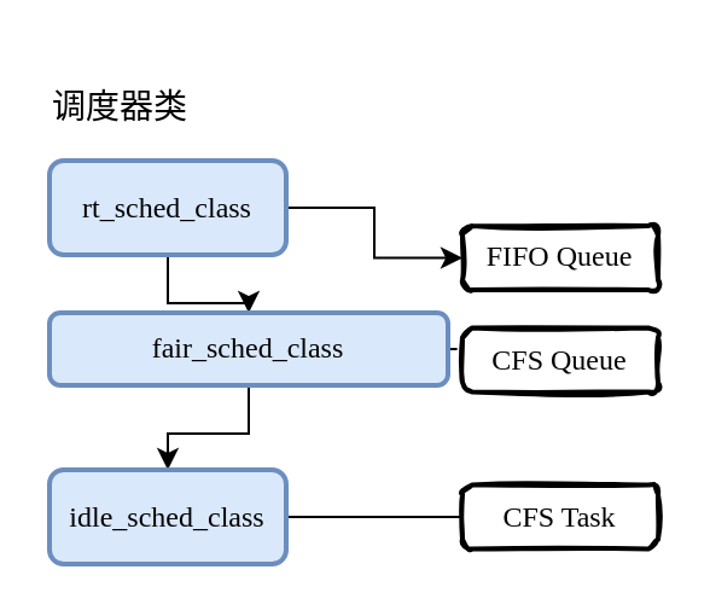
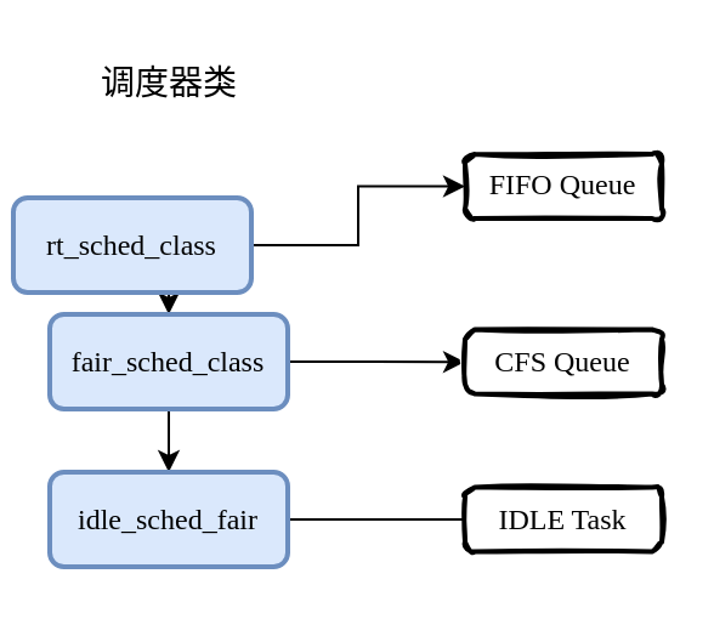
- <mxCell id="10" value="&lt;font style=&quot;font-size: 14px;&quot; face=&quot;Comic Sans MS&quot;&gt;调度器类&lt;/font&gt;" style="text;html=1;align=center;verticalAlign=middle;resizable=0;points=[];autosize=1;strokeColor=none;fillColor=none;" vertex="1" parent="1"><mxGeometry x="12" y="30" width="74" height="30" as="geometry" /></mxCell>
+ <mxCell id="10" value="&lt;font style=&quot;font-size: 14px;&quot; face=&quot;Comic Sans MS&quot;&gt;调度器类&lt;/font&gt;" style="text;html=1;align=center;verticalAlign=middle;resizable=0;points=[];autosize=1;strokeColor=none;fillColor=none;" vertex="1" parent="1"><mxGeometry x="32" y="20" width="74" height="30" as="geometry" /></mxCell>
- <mxCell id="4" value="&lt;font face=&quot;Comic Sans MS&quot;&gt;rt_sched_class&lt;/font&gt;" style="rounded=1;whiteSpace=wrap;html=1;strokeWidth=2;fillWeight=4;hachureGap=8;hachureAngle=45;fillColor=#dae8fc;strokeColor=#6c8ebf;" vertex="1" parent="1"><mxGeometry x="20" y="66" width="98" height="39" as="geometry" /></mxCell>
+ <mxCell id="4" value="&lt;font face=&quot;Comic Sans MS&quot;&gt;rt_sched_class&lt;/font&gt;" style="rounded=1;whiteSpace=wrap;html=1;strokeWidth=2;fillWeight=4;hachureGap=8;hachureAngle=45;fillColor=#dae8fc;strokeColor=#6c8ebf;" vertex="1" parent="1"><mxGeometry x="5" y="81" width="98" height="39" as="geometry" /></mxCell>
- <mxCell id="11" value="&lt;font face=&quot;Comic Sans MS&quot;&gt;FIFO Queue&lt;/font&gt;" style="rounded=1;whiteSpace=wrap;html=1;strokeWidth=2;fillWeight=4;hachureGap=8;hachureAngle=45;sketch=1;" vertex="1" parent="1"><mxGeometry x="191" y="93" width="81" height="26.5" as="geometry" /></mxCell>
+ <mxCell id="11" value="&lt;font face=&quot;Comic Sans MS&quot;&gt;FIFO Queue&lt;/font&gt;" style="rounded=1;whiteSpace=wrap;html=1;strokeWidth=2;fillWeight=4;hachureGap=8;hachureAngle=45;sketch=1;" vertex="1" parent="1"><mxGeometry x="191" y="63" width="81" height="26.5" as="geometry" /></mxCell>
- <mxCell id="7" value="&lt;font face=&quot;Comic Sans MS&quot;&gt;fair_sched_class&lt;/font&gt;" style="rounded=1;whiteSpace=wrap;html=1;strokeWidth=2;fillWeight=4;hachureGap=8;hachureAngle=45;fillColor=#dae8fc;strokeColor=#6c8ebf;" vertex="1" parent="1"><mxGeometry x="20" y="129" width="165" height="30" as="geometry" /></mxCell>
+ <mxCell id="7" value="&lt;font face=&quot;Comic Sans MS&quot;&gt;fair_sched_class&lt;/font&gt;" style="rounded=1;whiteSpace=wrap;html=1;strokeWidth=2;fillWeight=4;hachureGap=8;hachureAngle=45;fillColor=#dae8fc;strokeColor=#6c8ebf;" vertex="1" parent="1"><mxGeometry x="20" y="129" width="98" height="39" as="geometry" /></mxCell>
- <mxCell id="9" value="&lt;font face=&quot;Comic Sans MS&quot;&gt;idle_sched_class&lt;/font&gt;" style="rounded=1;whiteSpace=wrap;html=1;strokeWidth=2;fillWeight=4;hachureGap=8;hachureAngle=45;fillColor=#dae8fc;strokeColor=#6c8ebf;" vertex="1" parent="1"><mxGeometry x="20" y="194" width="98" height="39" as="geometry" /></mxCell>
+ <mxCell id="9" value="&lt;font face=&quot;Comic Sans MS&quot;&gt;idle_sched_fair&lt;/font&gt;" style="rounded=1;whiteSpace=wrap;html=1;strokeWidth=2;fillWeight=4;hachureGap=8;hachureAngle=45;fillColor=#dae8fc;strokeColor=#6c8ebf;" vertex="1" parent="1"><mxGeometry x="20" y="194" width="98" height="39" as="geometry" /></mxCell>
- <mxCell id="13" value="&lt;font face=&quot;Comic Sans MS&quot;&gt;CFS Task&lt;/font&gt;" style="rounded=1;whiteSpace=wrap;html=1;strokeWidth=2;fillWeight=4;hachureGap=8;hachureAngle=45;sketch=1;" vertex="1" parent="1"><mxGeometry x="191" y="200.25" width="81" height="26.5" as="geometry" /></mxCell>
+ <mxCell id="13" value="&lt;font face=&quot;Comic Sans MS&quot;&gt;IDLE Task&lt;/font&gt;" style="rounded=1;whiteSpace=wrap;html=1;strokeWidth=2;fillWeight=4;hachureGap=8;hachureAngle=45;sketch=1;" vertex="1" parent="1"><mxGeometry x="191" y="200.25" width="81" height="26.5" as="geometry" /></mxCell>
